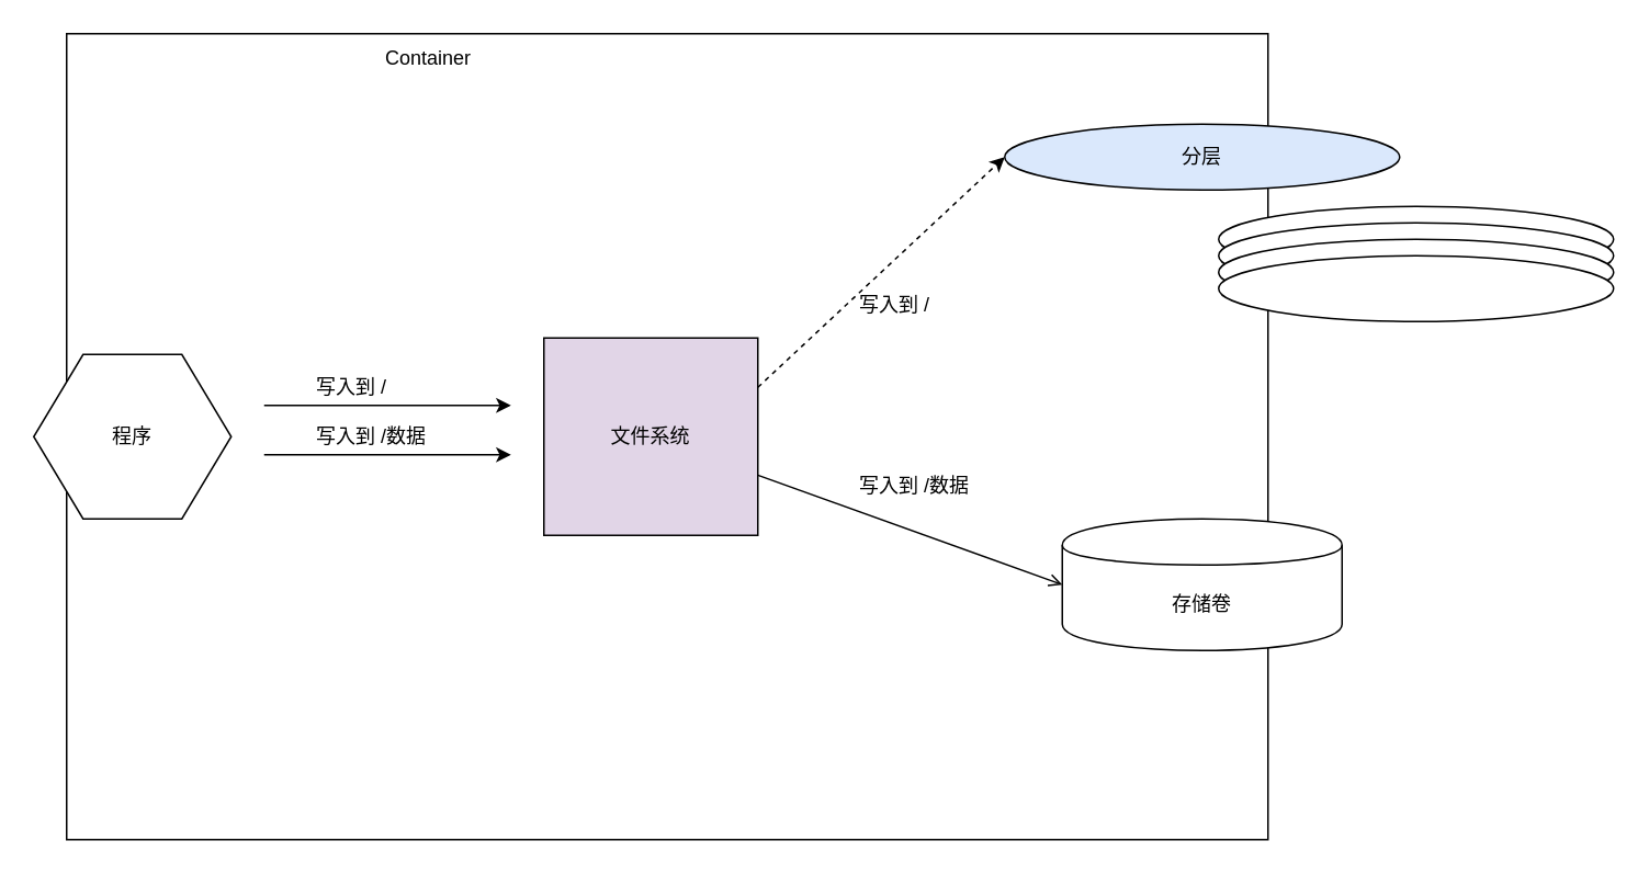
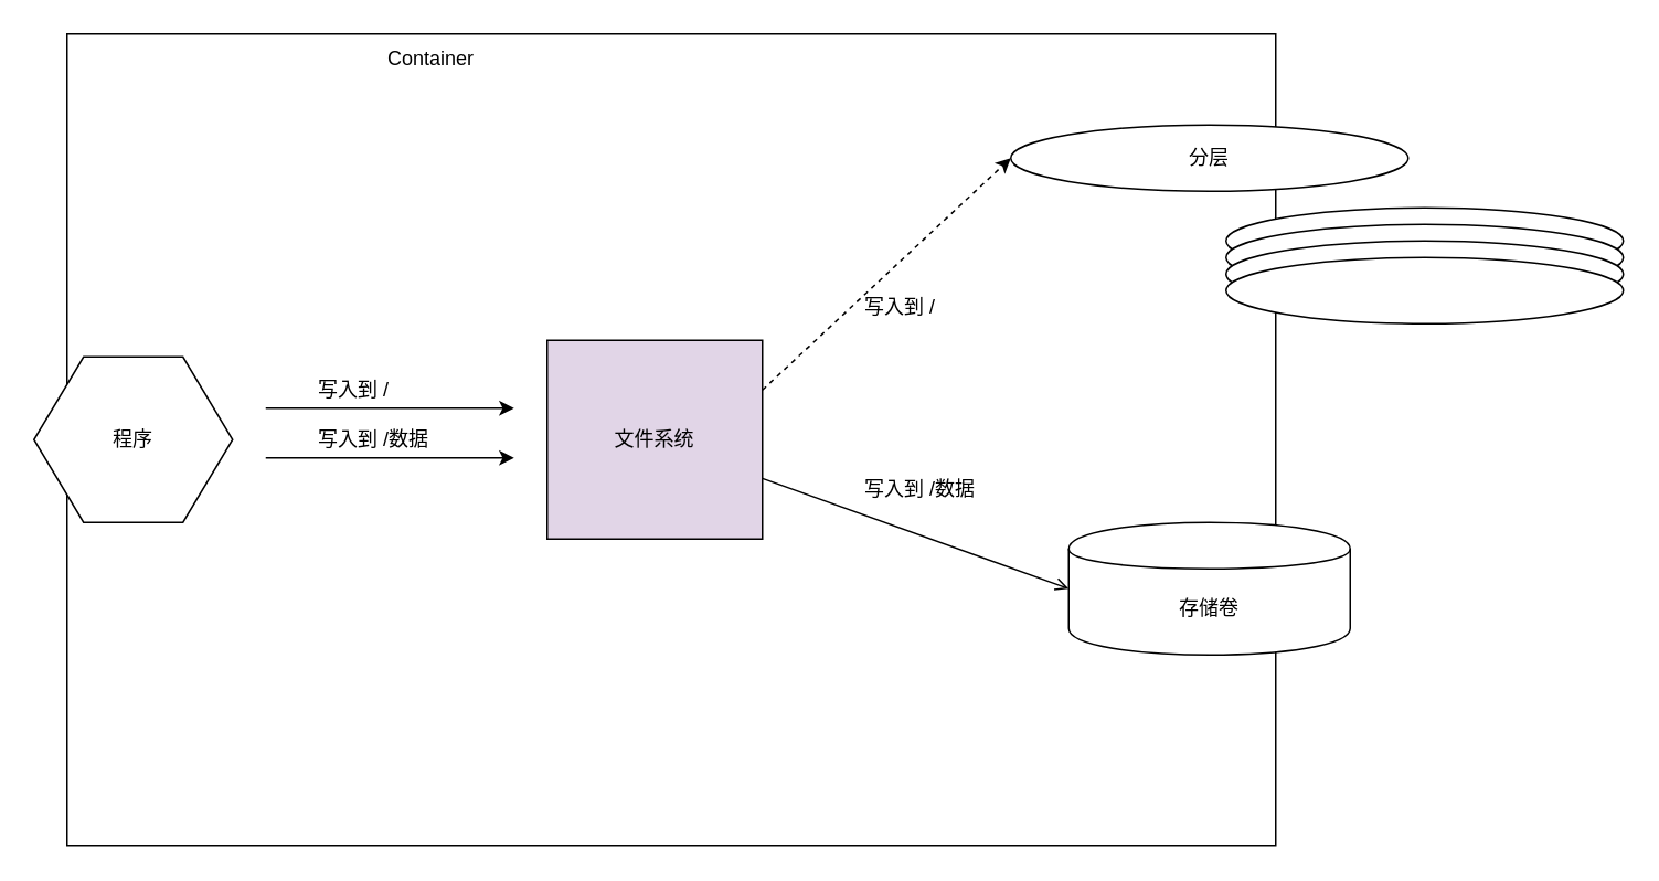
- <mxCell id="15" value="分层" style="ellipse;whiteSpace=wrap;html=1;align=center;fillColor=#dae8fc;" vertex="1" parent="1"><mxGeometry x="610" y="75" width="240" height="40" as="geometry" /></mxCell>
+ <mxCell id="15" value="分层" style="ellipse;whiteSpace=wrap;html=1;align=center;" vertex="1" parent="1"><mxGeometry x="610" y="75" width="240" height="40" as="geometry" /></mxCell>
